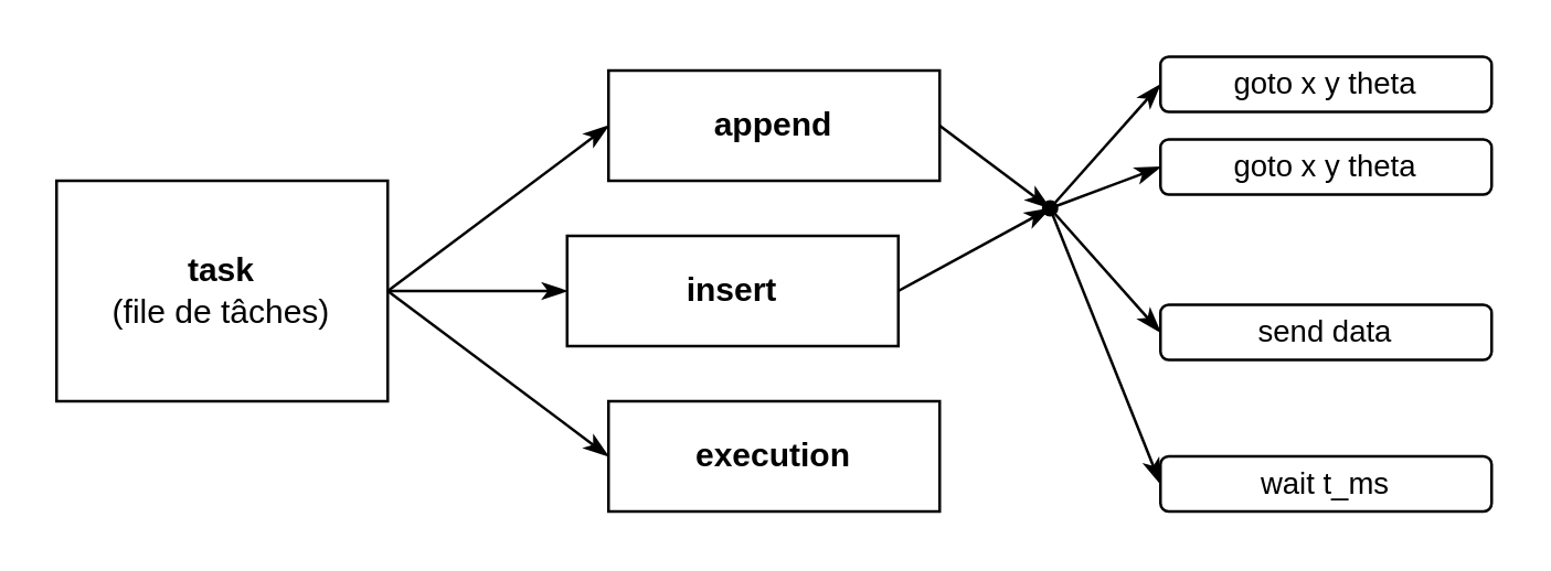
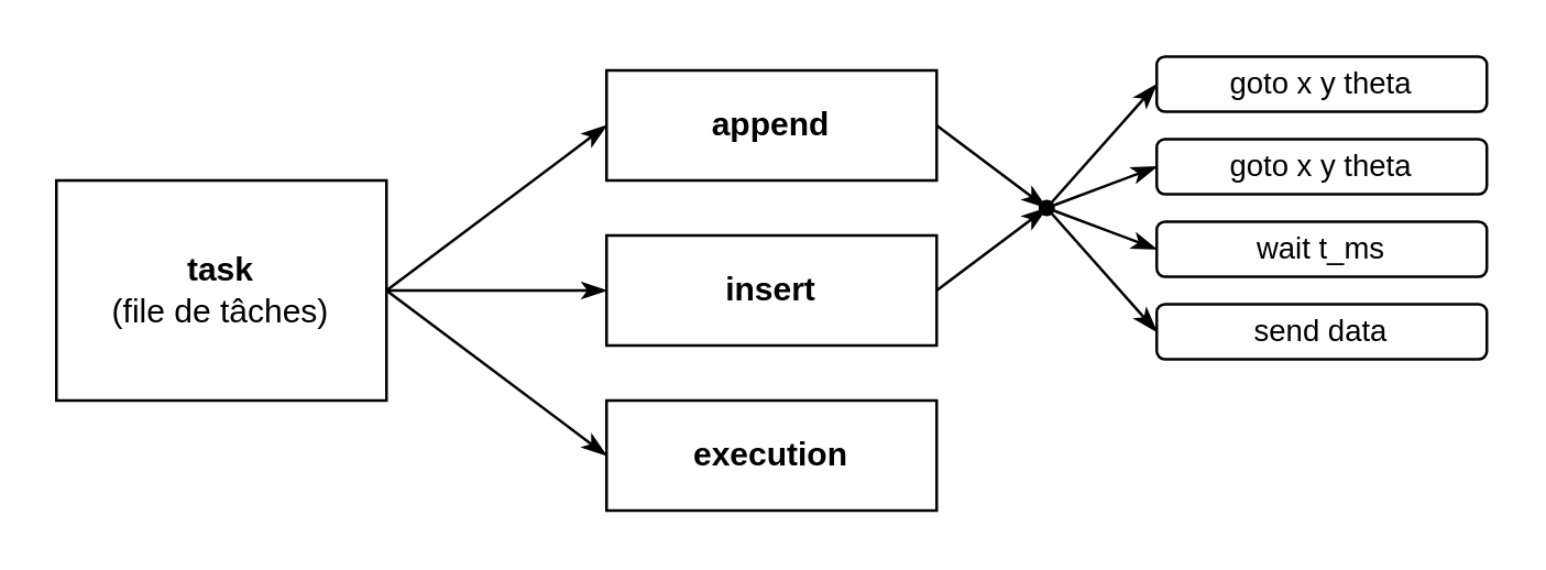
- <mxCell id="8" value="&lt;b&gt;insert&lt;/b&gt;" style="rounded=0;whiteSpace=wrap;html=1;" vertex="1" parent="1"><mxGeometry x="205" y="85" width="120" height="40" as="geometry" /></mxCell>
+ <mxCell id="8" value="&lt;b&gt;insert&lt;/b&gt;" style="rounded=0;whiteSpace=wrap;html=1;" vertex="1" parent="1"><mxGeometry x="220" y="85" width="120" height="40" as="geometry" /></mxCell>
- <mxCell id="13" value="wait t_ms" style="rounded=1;whiteSpace=wrap;html=1;fontFamily=Helvetica;fontSize=11;fontColor=default;labelBackgroundColor=default;" vertex="1" parent="1"><mxGeometry x="420" y="165" width="120" height="20" as="geometry" /></mxCell>
+ <mxCell id="13" value="wait t_ms" style="rounded=1;whiteSpace=wrap;html=1;fontFamily=Helvetica;fontSize=11;fontColor=default;labelBackgroundColor=default;" vertex="1" parent="1"><mxGeometry x="420" y="80" width="120" height="20" as="geometry" /></mxCell>
